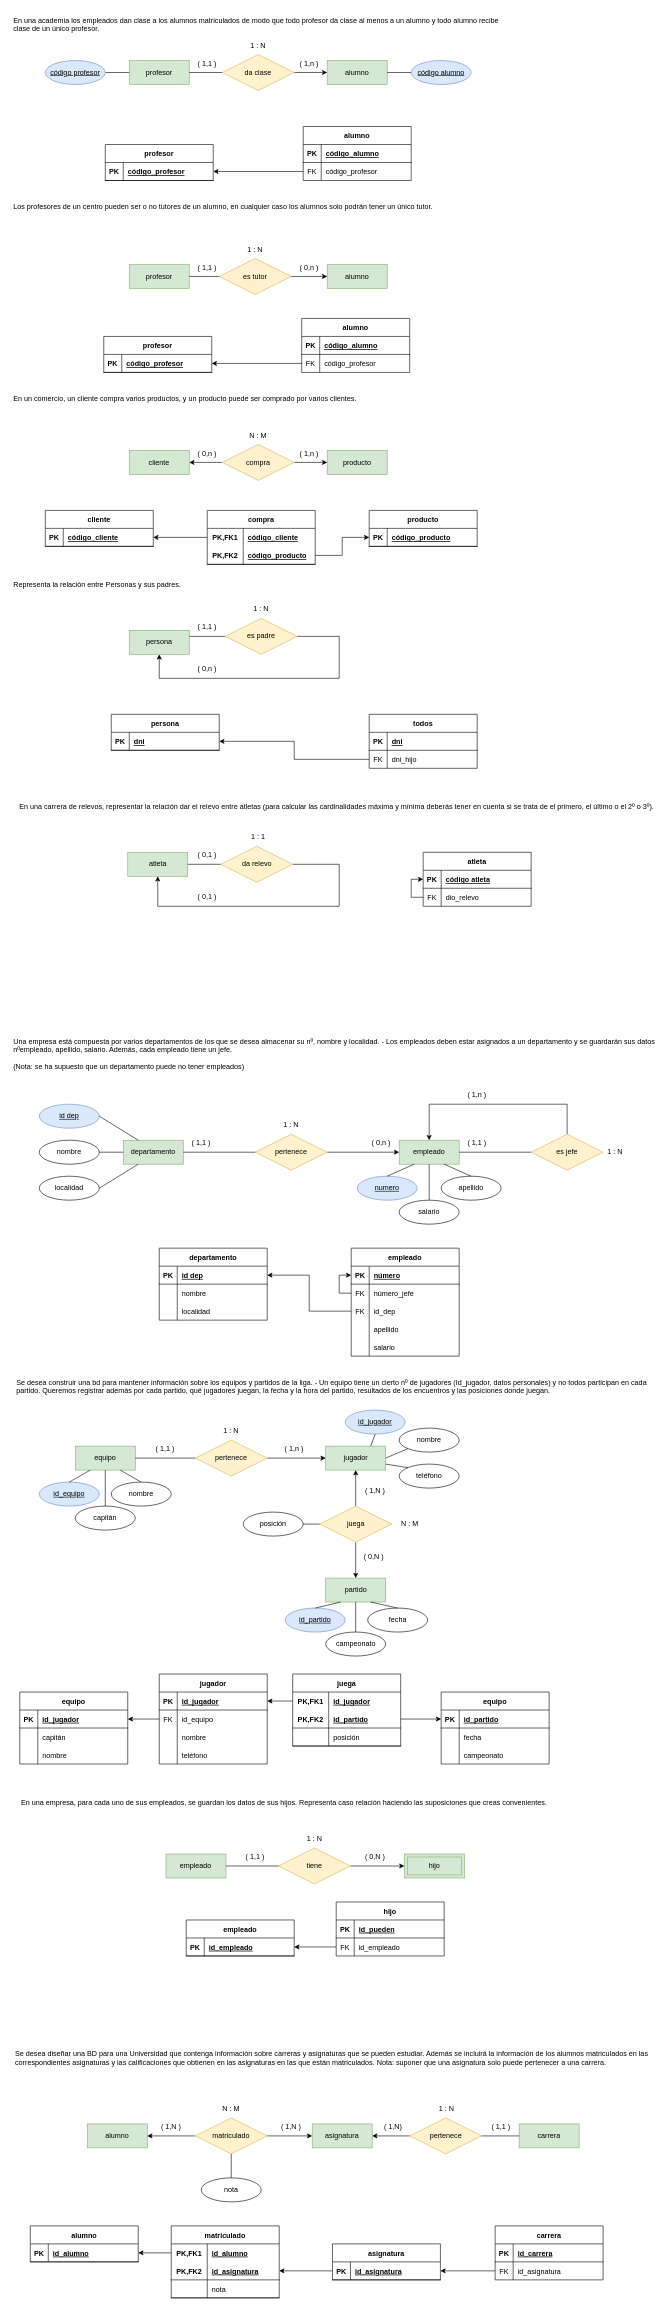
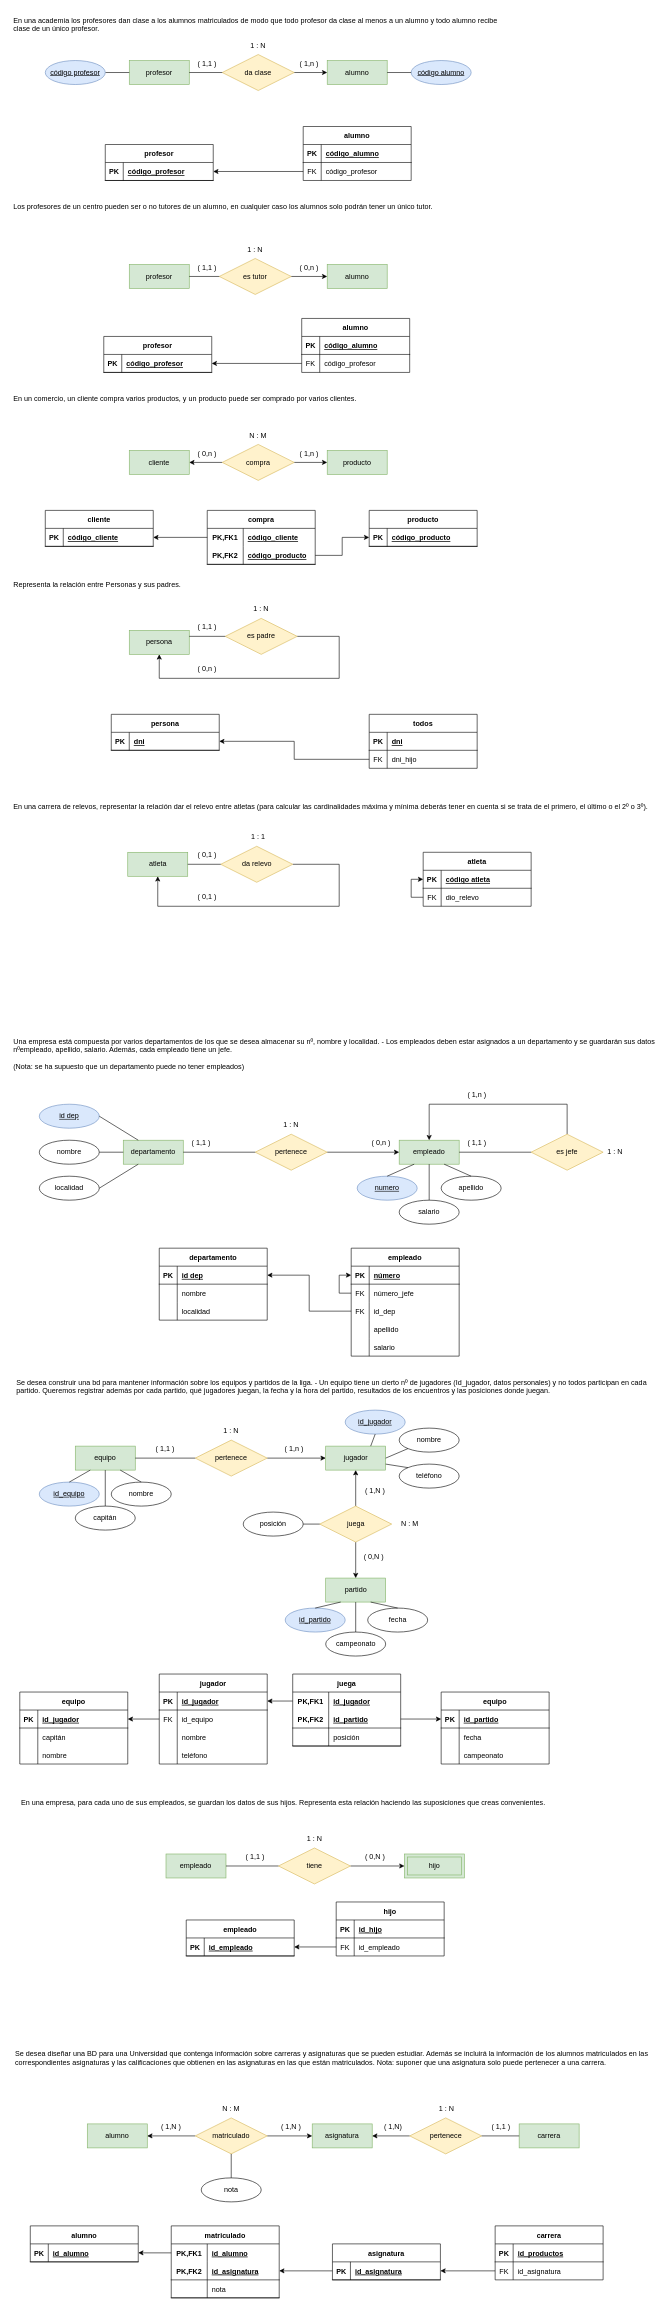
- <mxCell id="26" value="En una academia los empleados dan clase a los alumnos matriculados de modo que todo profesor da clase al menos a un alumno y todo alumno recibe clase de un único profesor." style="text;whiteSpace=wrap;html=1;" vertex="1" parent="1"><mxGeometry x="20" y="20" width="820" height="40" as="geometry" /></mxCell>
+ <mxCell id="26" value="En una academia los profesores dan clase a los alumnos matriculados de modo que todo profesor da clase al menos a un alumno y todo alumno recibe clase de un único profesor." style="text;whiteSpace=wrap;html=1;" vertex="1" parent="1"><mxGeometry x="20" y="20" width="820" height="40" as="geometry" /></mxCell>
- <mxCell id="94" value="En una carrera de relevos, representar la relación dar el relevo entre atletas (para calcular las cardinalidades máxima y mínima deberás tener en cuenta si se trata de el primero, el último o el 2º o 3º)." style="text;whiteSpace=wrap;html=1;" vertex="1" parent="1"><mxGeometry x="30" y="1330" width="1065" height="30" as="geometry" /></mxCell>
+ <mxCell id="94" value="En una carrera de relevos, representar la relación dar el relevo entre atletas (para calcular las cardinalidades máxima y mínima deberás tener en cuenta si se trata de el primero, el último o el 2º o 3º)." style="text;whiteSpace=wrap;html=1;" vertex="1" parent="1"><mxGeometry x="20" y="1330" width="1065" height="30" as="geometry" /></mxCell>
- <mxCell id="247" value="En una empresa, para cada uno de sus empleados, se guardan los datos de sus hijos. Representa caso relación haciendo las suposiciones que creas convenientes." style="text;whiteSpace=wrap;html=1;" vertex="1" parent="1"><mxGeometry x="32.5" y="2990" width="1052.5" height="30" as="geometry" /></mxCell>
+ <mxCell id="247" value="En una empresa, para cada uno de sus empleados, se guardan los datos de sus hijos. Representa esta relación haciendo las suposiciones que creas convenientes." style="text;whiteSpace=wrap;html=1;" vertex="1" parent="1"><mxGeometry x="32.5" y="2990" width="1052.5" height="30" as="geometry" /></mxCell>
- <mxCell id="263" value="id_pueden" style="shape=partialRectangle;connectable=0;fillColor=none;top=0;left=0;bottom=0;right=0;align=left;spacingLeft=6;fontStyle=5;overflow=hidden;" vertex="1" parent="261"><mxGeometry x="30" width="150" height="30" as="geometry"><mxRectangle width="150" height="30" as="alternateBounds" /></mxGeometry></mxCell>
+ <mxCell id="263" value="id_hijo" style="shape=partialRectangle;connectable=0;fillColor=none;top=0;left=0;bottom=0;right=0;align=left;spacingLeft=6;fontStyle=5;overflow=hidden;" vertex="1" parent="261"><mxGeometry x="30" width="150" height="30" as="geometry"><mxRectangle width="150" height="30" as="alternateBounds" /></mxGeometry></mxCell>
- <mxCell id="304" value="id_carrera" style="shape=partialRectangle;connectable=0;fillColor=none;top=0;left=0;bottom=0;right=0;align=left;spacingLeft=6;fontStyle=5;overflow=hidden;" vertex="1" parent="302"><mxGeometry x="30" width="150" height="30" as="geometry"><mxRectangle width="150" height="30" as="alternateBounds" /></mxGeometry></mxCell>
+ <mxCell id="304" value="id_productos" style="shape=partialRectangle;connectable=0;fillColor=none;top=0;left=0;bottom=0;right=0;align=left;spacingLeft=6;fontStyle=5;overflow=hidden;" vertex="1" parent="302"><mxGeometry x="30" width="150" height="30" as="geometry"><mxRectangle width="150" height="30" as="alternateBounds" /></mxGeometry></mxCell>
